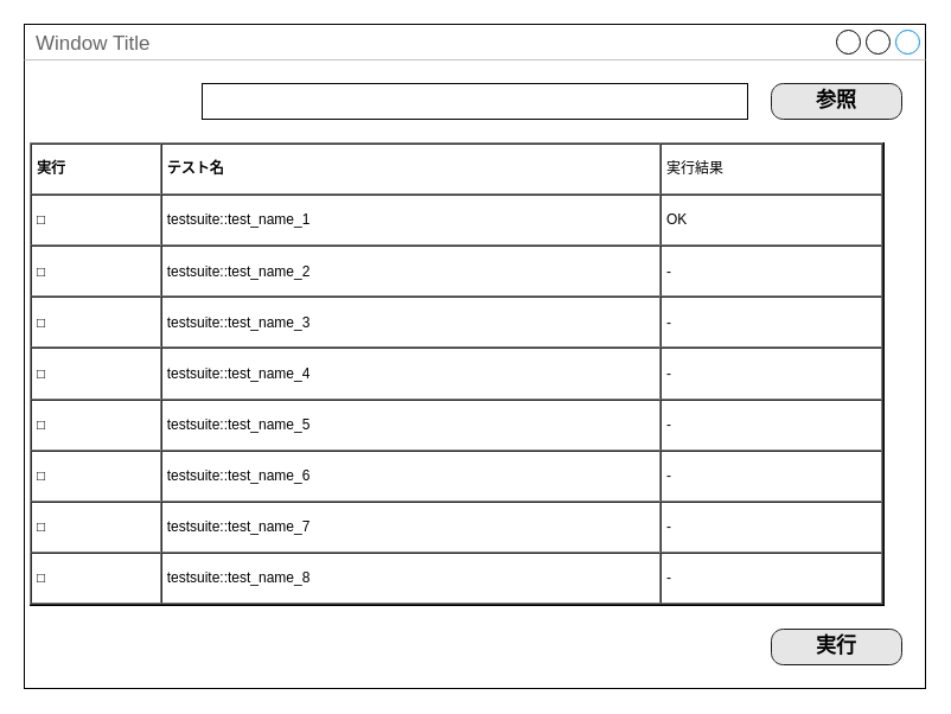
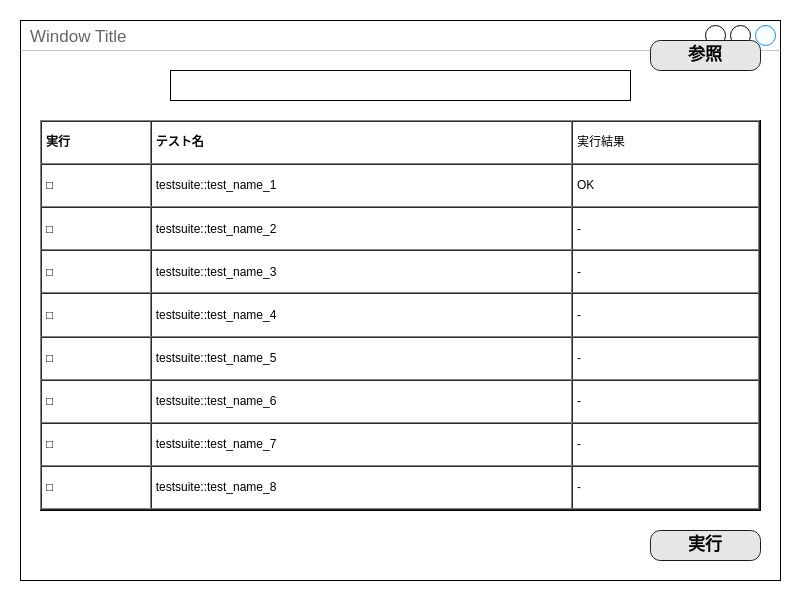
- <mxCell id="4" value="参照" style="strokeWidth=1;shadow=0;dashed=0;align=center;html=1;shape=mxgraph.mockup.buttons.button;strokeColor=#1A1A1A;fontColor=#000000;mainText=;buttonStyle=round;fontSize=17;fontStyle=1;fillColor=#E6E6E6;whiteSpace=wrap;" parent="1" vertex="1"><mxGeometry x="650" y="70" width="110" height="30" as="geometry" /></mxCell>
+ <mxCell id="4" value="参照" style="strokeWidth=1;shadow=0;dashed=0;align=center;html=1;shape=mxgraph.mockup.buttons.button;strokeColor=#1A1A1A;fontColor=#000000;mainText=;buttonStyle=round;fontSize=17;fontStyle=1;fillColor=#E6E6E6;whiteSpace=wrap;" parent="1" vertex="1"><mxGeometry x="650" y="40" width="110" height="30" as="geometry" /></mxCell>
- <mxCell id="6" value="&lt;table cellpadding=&quot;4&quot; cellspacing=&quot;0&quot; border=&quot;1&quot; style=&quot;font-size: 1em ; width: 100% ; height: 100%&quot;&gt;&lt;tbody&gt;&lt;tr&gt;&lt;th&gt;実行&lt;/th&gt;&lt;th&gt;テスト名&lt;/th&gt;&lt;td&gt;実行結果&lt;/td&gt;&lt;/tr&gt;&lt;tr&gt;&lt;td&gt;□&lt;/td&gt;&lt;td&gt;testsuite::test_name_1&lt;/td&gt;&lt;td&gt;OK&lt;/td&gt;&lt;/tr&gt;&lt;tr&gt;&lt;td&gt;□&lt;/td&gt;&lt;td&gt;testsuite::test_name_2&lt;br&gt;&lt;/td&gt;&lt;td&gt;-&lt;/td&gt;&lt;/tr&gt;&lt;tr&gt;&lt;td&gt;□&lt;/td&gt;&lt;td&gt;testsuite::test_name_3&lt;br&gt;&lt;/td&gt;&lt;td&gt;-&lt;/td&gt;&lt;/tr&gt;&lt;tr&gt;&lt;td&gt;□&lt;/td&gt;&lt;td&gt;testsuite::test_name_4&lt;br&gt;&lt;/td&gt;&lt;td&gt;-&lt;/td&gt;&lt;/tr&gt;&lt;tr&gt;&lt;td&gt;□&lt;br&gt;&lt;/td&gt;&lt;td&gt;testsuite::test_name_5&lt;br&gt;&lt;/td&gt;&lt;td&gt;-&lt;/td&gt;&lt;/tr&gt;&lt;tr&gt;&lt;td&gt;□&lt;br&gt;&lt;/td&gt;&lt;td&gt;testsuite::test_name_6&lt;br&gt;&lt;/td&gt;&lt;td&gt;-&lt;/td&gt;&lt;/tr&gt;&lt;tr&gt;&lt;td&gt;□&lt;br&gt;&lt;/td&gt;&lt;td&gt;testsuite::test_name_7&lt;br&gt;&lt;/td&gt;&lt;td&gt;-&lt;/td&gt;&lt;/tr&gt;&lt;tr&gt;&lt;td&gt;□&lt;br&gt;&lt;/td&gt;&lt;td&gt;testsuite::test_name_8&lt;br&gt;&lt;/td&gt;&lt;td&gt;-&lt;/td&gt;&lt;/tr&gt;&lt;/tbody&gt;&lt;/table&gt;" style="verticalAlign=top;align=left;overflow=fill;fontSize=12;fontFamily=Helvetica;html=1" parent="1" vertex="1"><mxGeometry x="25" y="120" width="720" height="390" as="geometry" /></mxCell>
+ <mxCell id="6" value="&lt;table cellpadding=&quot;4&quot; cellspacing=&quot;0&quot; border=&quot;1&quot; style=&quot;font-size: 1em ; width: 100% ; height: 100%&quot;&gt;&lt;tbody&gt;&lt;tr&gt;&lt;th&gt;実行&lt;/th&gt;&lt;th&gt;テスト名&lt;/th&gt;&lt;td&gt;実行結果&lt;/td&gt;&lt;/tr&gt;&lt;tr&gt;&lt;td&gt;□&lt;/td&gt;&lt;td&gt;testsuite::test_name_1&lt;/td&gt;&lt;td&gt;OK&lt;/td&gt;&lt;/tr&gt;&lt;tr&gt;&lt;td&gt;□&lt;/td&gt;&lt;td&gt;testsuite::test_name_2&lt;br&gt;&lt;/td&gt;&lt;td&gt;-&lt;/td&gt;&lt;/tr&gt;&lt;tr&gt;&lt;td&gt;□&lt;/td&gt;&lt;td&gt;testsuite::test_name_3&lt;br&gt;&lt;/td&gt;&lt;td&gt;-&lt;/td&gt;&lt;/tr&gt;&lt;tr&gt;&lt;td&gt;□&lt;/td&gt;&lt;td&gt;testsuite::test_name_4&lt;br&gt;&lt;/td&gt;&lt;td&gt;-&lt;/td&gt;&lt;/tr&gt;&lt;tr&gt;&lt;td&gt;□&lt;br&gt;&lt;/td&gt;&lt;td&gt;testsuite::test_name_5&lt;br&gt;&lt;/td&gt;&lt;td&gt;-&lt;/td&gt;&lt;/tr&gt;&lt;tr&gt;&lt;td&gt;□&lt;br&gt;&lt;/td&gt;&lt;td&gt;testsuite::test_name_6&lt;br&gt;&lt;/td&gt;&lt;td&gt;-&lt;/td&gt;&lt;/tr&gt;&lt;tr&gt;&lt;td&gt;□&lt;br&gt;&lt;/td&gt;&lt;td&gt;testsuite::test_name_7&lt;br&gt;&lt;/td&gt;&lt;td&gt;-&lt;/td&gt;&lt;/tr&gt;&lt;tr&gt;&lt;td&gt;□&lt;br&gt;&lt;/td&gt;&lt;td&gt;testsuite::test_name_8&lt;br&gt;&lt;/td&gt;&lt;td&gt;-&lt;/td&gt;&lt;/tr&gt;&lt;/tbody&gt;&lt;/table&gt;" style="verticalAlign=top;align=left;overflow=fill;fontSize=12;fontFamily=Helvetica;html=1" parent="1" vertex="1"><mxGeometry x="40" y="120" width="720" height="390" as="geometry" /></mxCell>
